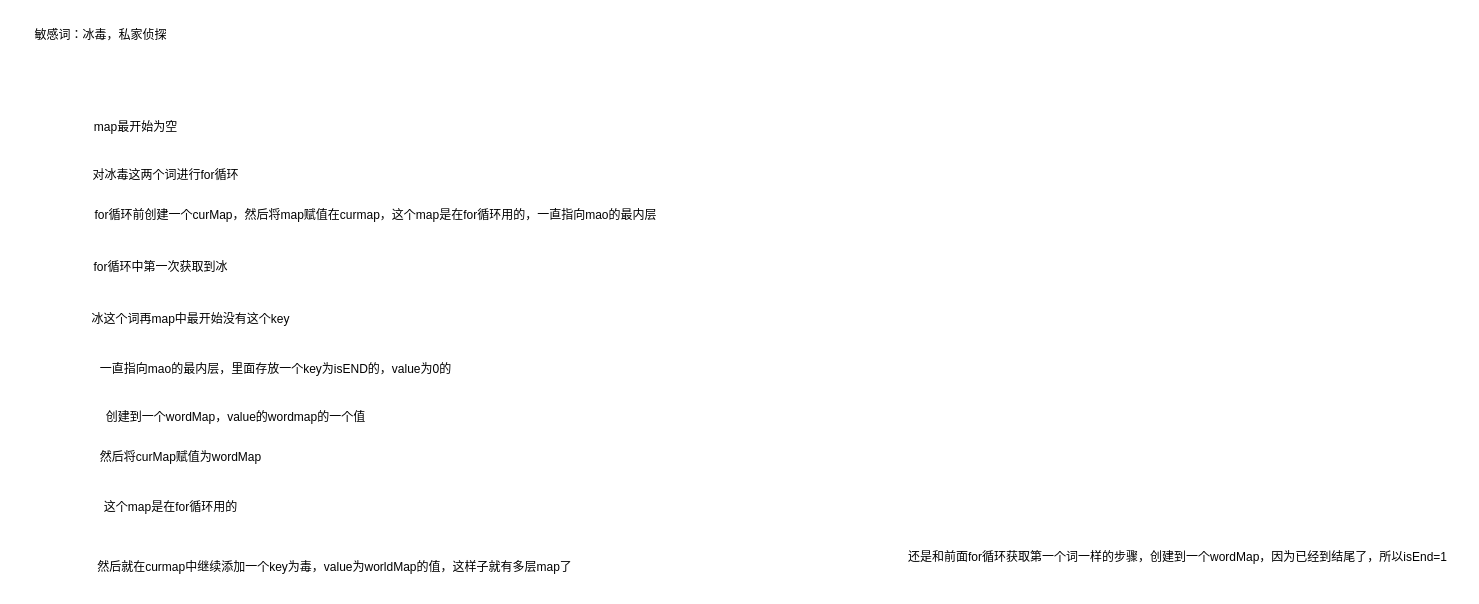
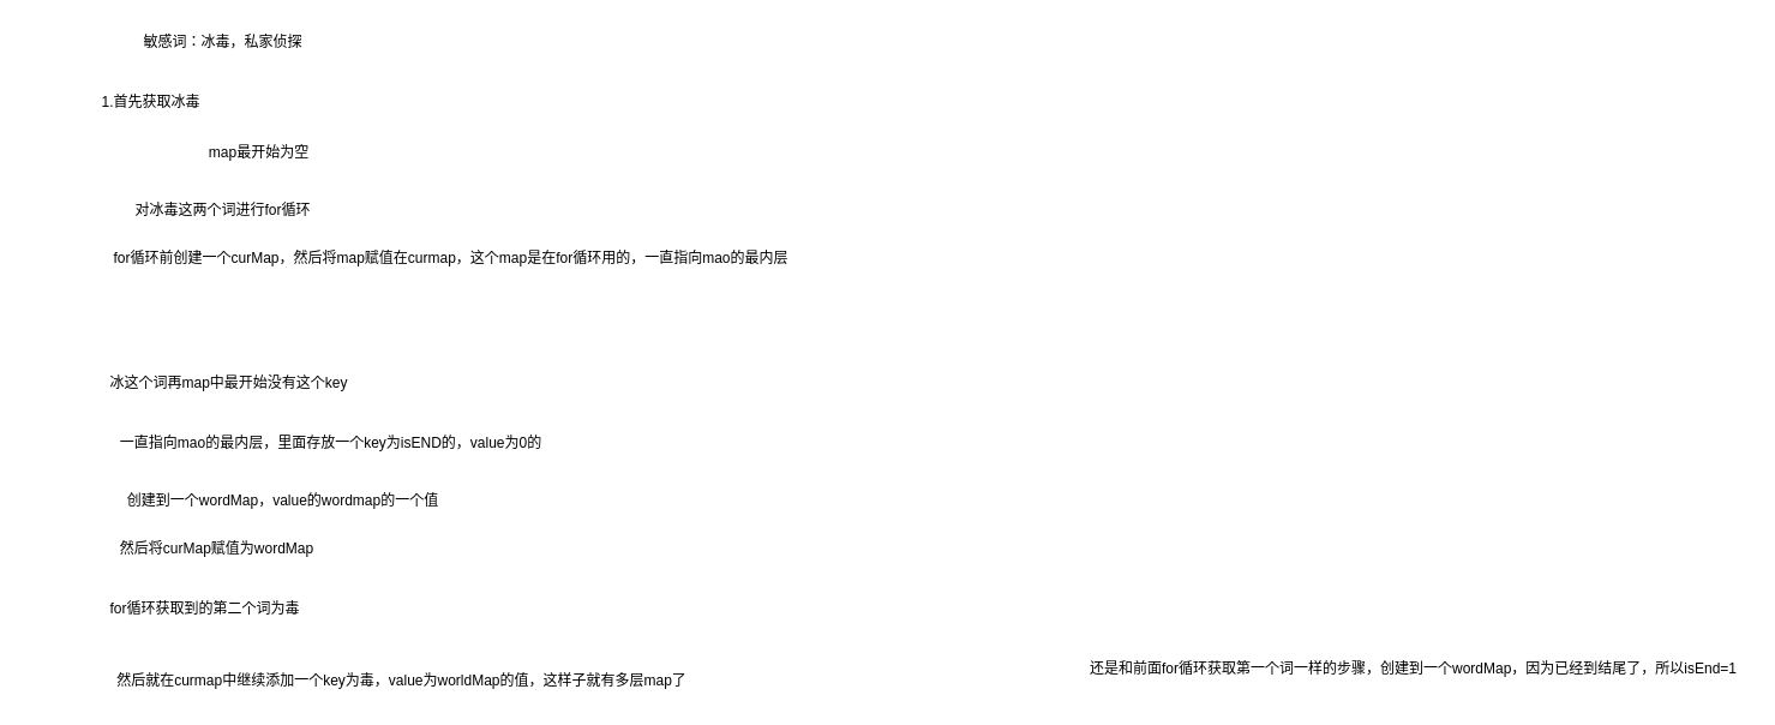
- <mxCell id="2" value="敏感词：冰毒，私家侦探" style="text;html=1;align=center;verticalAlign=middle;resizable=0;points=[];autosize=1;strokeColor=none;fillColor=none;" vertex="1" parent="1"><mxGeometry x="20" y="20" width="160" height="30" as="geometry" /></mxCell>
+ <mxCell id="2" value="敏感词：冰毒，私家侦探" style="text;html=1;align=center;verticalAlign=middle;resizable=0;points=[];autosize=1;strokeColor=none;fillColor=none;" vertex="1" parent="1"><mxGeometry x="105" y="20" width="160" height="30" as="geometry" /></mxCell>
+ <mxCell id="3" value="1.首先获取冰毒" style="text;html=1;align=center;verticalAlign=middle;resizable=0;points=[];autosize=1;strokeColor=none;fillColor=none;" vertex="1" parent="1"><mxGeometry x="70" y="70" width="110" height="30" as="geometry" /></mxCell>
- <mxCell id="4" value="map最开始为空" style="text;html=1;align=center;verticalAlign=middle;resizable=0;points=[];autosize=1;strokeColor=none;fillColor=none;" vertex="1" parent="1"><mxGeometry x="80" y="112" width="110" height="30" as="geometry" /></mxCell>
+ <mxCell id="4" value="map最开始为空" style="text;html=1;align=center;verticalAlign=middle;resizable=0;points=[];autosize=1;strokeColor=none;fillColor=none;" vertex="1" parent="1"><mxGeometry x="160" y="112" width="110" height="30" as="geometry" /></mxCell>
- <mxCell id="5" value="对冰毒这两个词进行for循环" style="text;html=1;align=center;verticalAlign=middle;resizable=0;points=[];autosize=1;strokeColor=none;fillColor=none;" vertex="1" parent="1"><mxGeometry x="80" y="160" width="170" height="30" as="geometry" /></mxCell>
+ <mxCell id="5" value="对冰毒这两个词进行for循环" style="text;html=1;align=center;verticalAlign=middle;resizable=0;points=[];autosize=1;strokeColor=none;fillColor=none;" vertex="1" parent="1"><mxGeometry x="100" y="160" width="170" height="30" as="geometry" /></mxCell>
- <mxCell id="6" value="for循环中第一次获取到冰" style="text;html=1;align=center;verticalAlign=middle;resizable=0;points=[];autosize=1;strokeColor=none;fillColor=none;" vertex="1" parent="1"><mxGeometry x="80" y="252" width="160" height="30" as="geometry" /></mxCell>
- <mxCell id="12" value="这个map是在for循环用的" style="text;html=1;align=center;verticalAlign=middle;resizable=0;points=[];autosize=1;strokeColor=none;fillColor=none;" vertex="1" parent="1"><mxGeometry x="80" y="492" width="180" height="30" as="geometry" /></mxCell>
+ <mxCell id="12" value="for循环获取到的第二个词为毒" style="text;html=1;align=center;verticalAlign=middle;resizable=0;points=[];autosize=1;strokeColor=none;fillColor=none;" vertex="1" parent="1"><mxGeometry x="80" y="492" width="180" height="30" as="geometry" /></mxCell>
